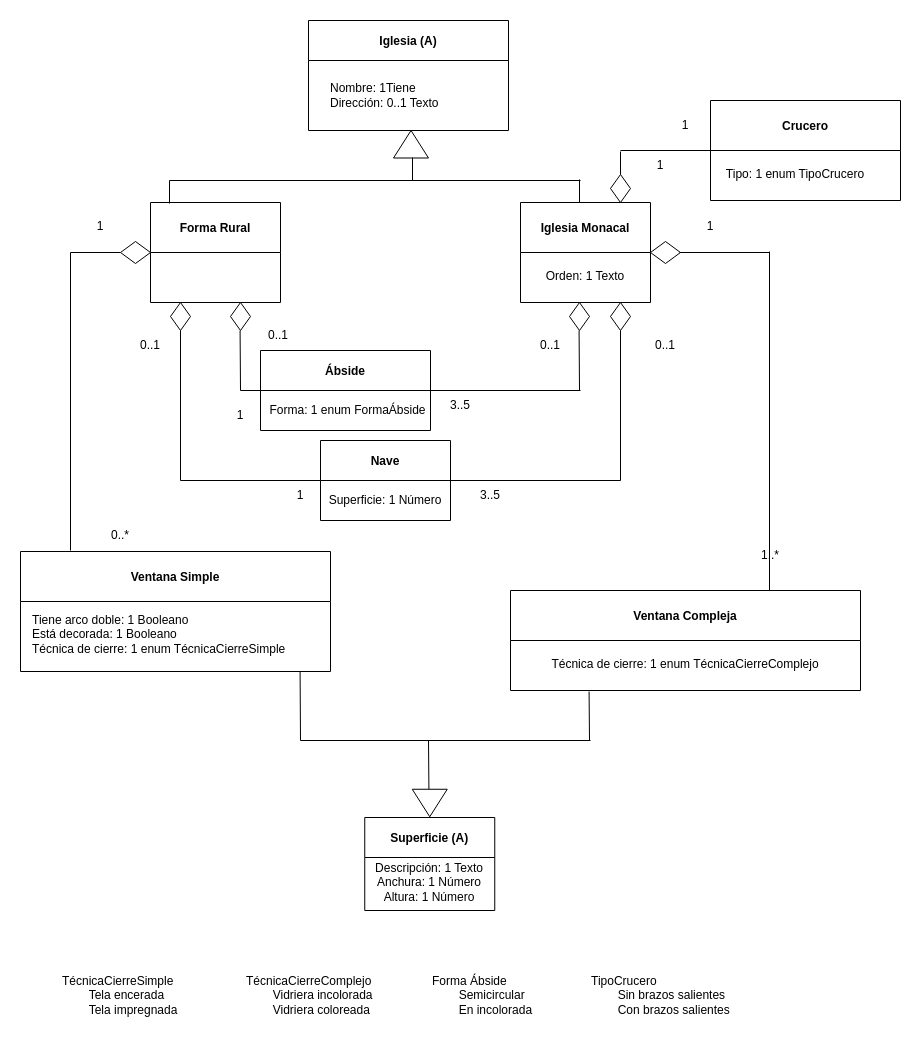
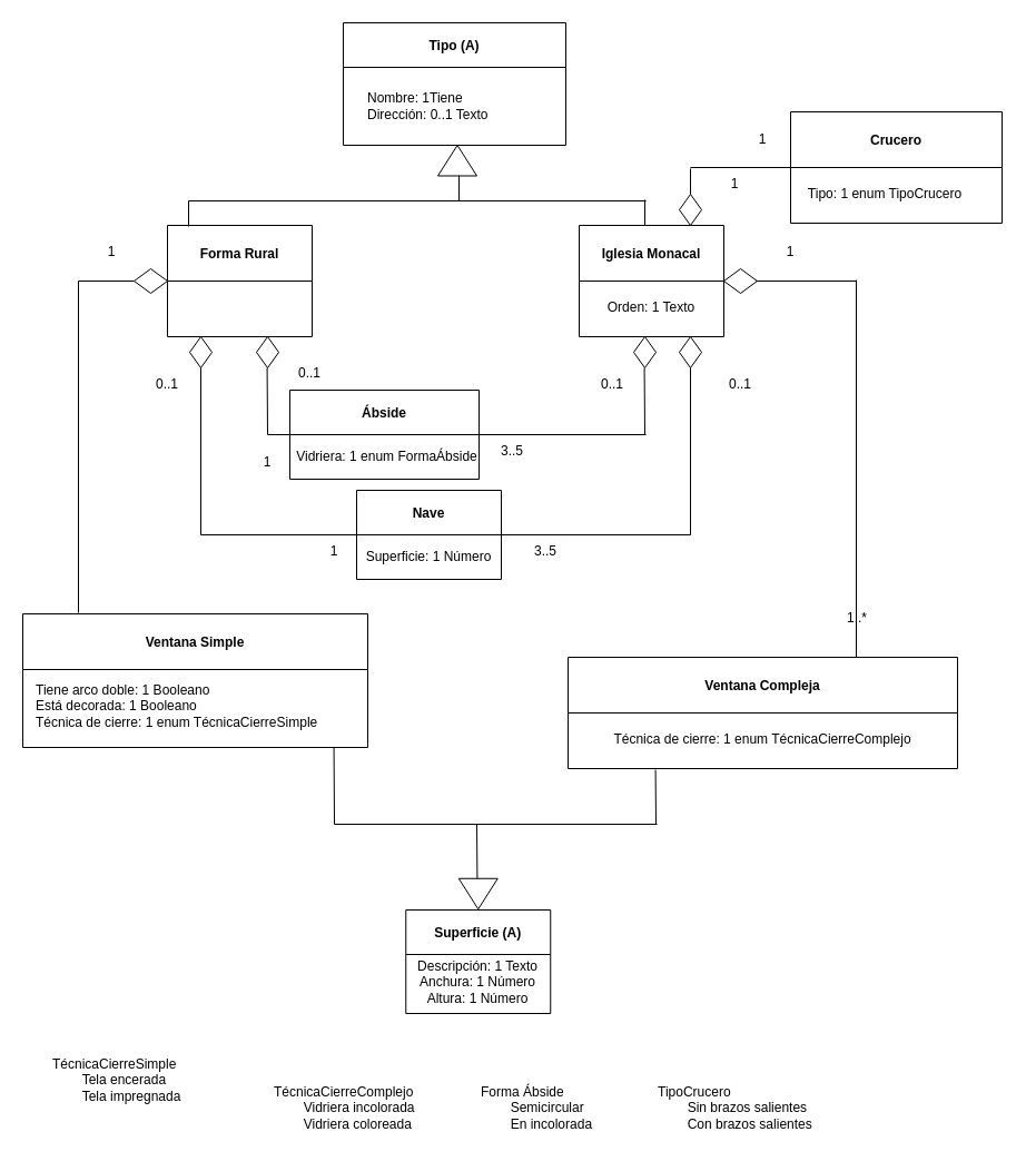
- <mxCell id="2" value="Iglesia (A)" style="swimlane;startSize=40;" vertex="1" parent="1"><mxGeometry x="308" y="20" width="200" height="110" as="geometry" /></mxCell>
+ <mxCell id="2" value="Tipo (A)" style="swimlane;startSize=40;" vertex="1" parent="1"><mxGeometry x="308" y="20" width="200" height="110" as="geometry" /></mxCell>
- <mxCell id="24" value="Forma: 1 enum FormaÁbside" style="text;html=1;strokeColor=none;fillColor=none;align=center;verticalAlign=middle;whiteSpace=wrap;rounded=0;" vertex="1" parent="23"><mxGeometry x="5" y="40" width="165" height="40" as="geometry" /></mxCell>
+ <mxCell id="24" value="Vidriera: 1 enum FormaÁbside" style="text;html=1;strokeColor=none;fillColor=none;align=center;verticalAlign=middle;whiteSpace=wrap;rounded=0;" vertex="1" parent="23"><mxGeometry x="5" y="40" width="165" height="40" as="geometry" /></mxCell>
- <mxCell id="63" value="0..*" style="text;html=1;strokeColor=none;fillColor=none;align=center;verticalAlign=middle;whiteSpace=wrap;rounded=0;" vertex="1" parent="1"><mxGeometry x="90" y="520" width="60" height="30" as="geometry" /></mxCell>
- <mxCell id="64" value="TécnicaCierreSimple&lt;br&gt;&lt;span style=&quot;white-space: pre&quot;&gt;&#09;&lt;/span&gt;Tela encerada&lt;br&gt;&lt;span style=&quot;white-space: pre&quot;&gt;&#09;&lt;/span&gt;Tela impregnada" style="text;html=1;strokeColor=none;fillColor=none;align=left;verticalAlign=middle;whiteSpace=wrap;rounded=0;" vertex="1" parent="1"><mxGeometry x="60" y="960" width="160" height="70" as="geometry" /></mxCell>
+ <mxCell id="64" value="TécnicaCierreSimple&lt;br&gt;&lt;span style=&quot;white-space: pre&quot;&gt;&#09;&lt;/span&gt;Tela encerada&lt;br&gt;&lt;span style=&quot;white-space: pre&quot;&gt;&#09;&lt;/span&gt;Tela impregnada" style="text;html=1;strokeColor=none;fillColor=none;align=left;verticalAlign=middle;whiteSpace=wrap;rounded=0;" vertex="1" parent="1"><mxGeometry x="45" y="935" width="160" height="70" as="geometry" /></mxCell>
